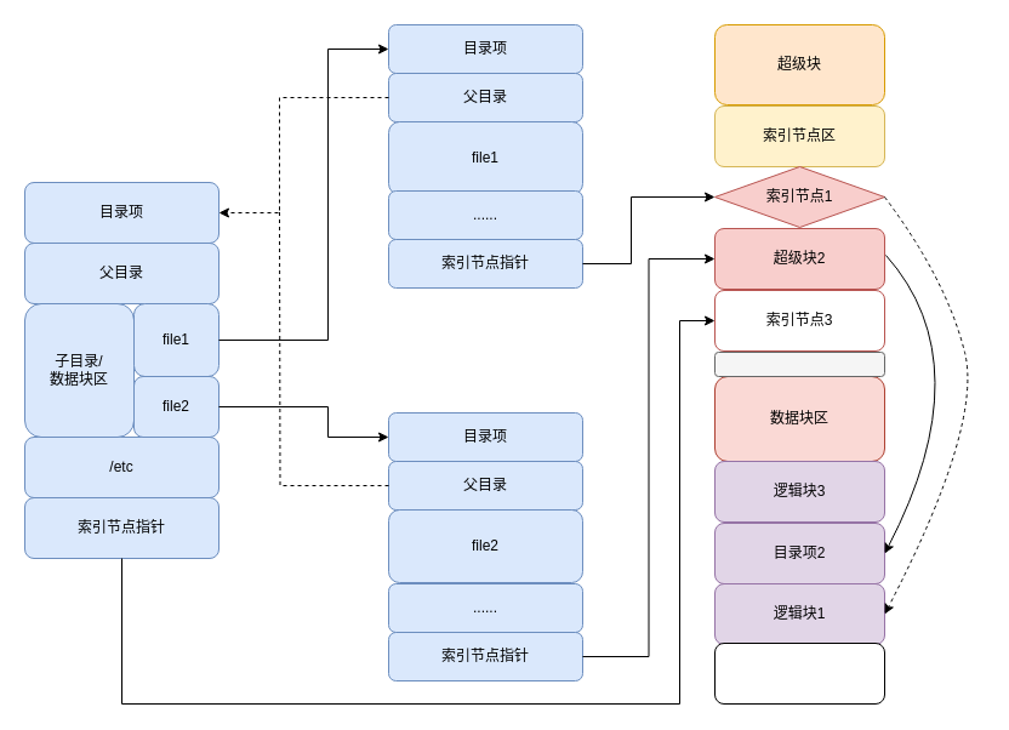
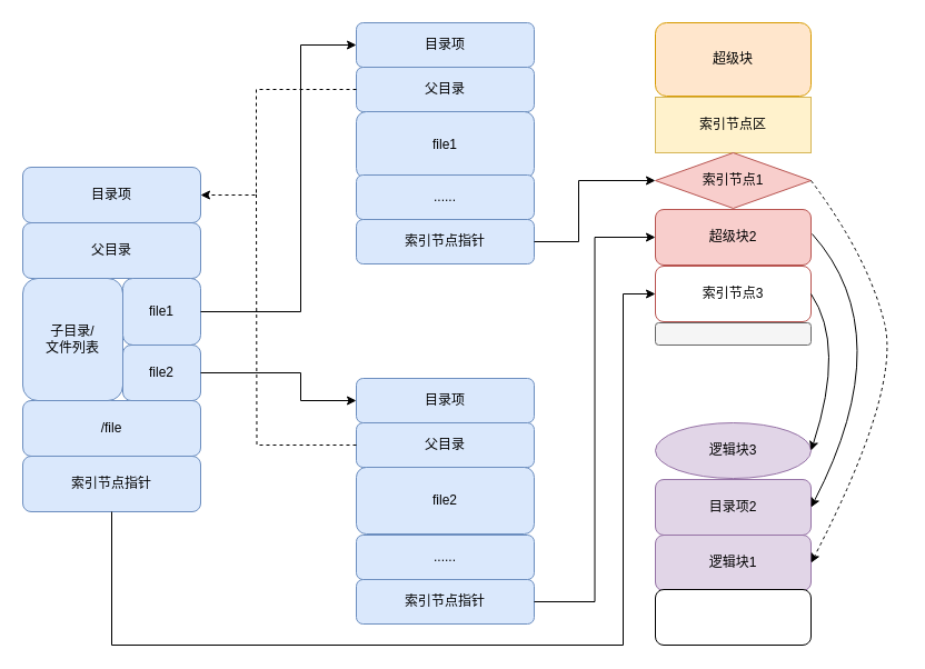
- <mxCell id="20" value="索引节点区" style="rounded=1;whiteSpace=wrap;html=1;fillColor=#fff2cc;strokeColor=#d6b656;" vertex="1" parent="1"><mxGeometry x="589" y="87" width="140" height="50" as="geometry" /></mxCell>
+ <mxCell id="20" value="索引节点区" style="whiteSpace=wrap;html=1;fillColor=#fff2cc;strokeColor=#d6b656;rounded=0;" vertex="1" parent="1"><mxGeometry x="589" y="87" width="140" height="50" as="geometry" /></mxCell>
- <mxCell id="6" value="子目录/&lt;br&gt;数据块区" style="rounded=1;whiteSpace=wrap;html=1;fillColor=#dae8fc;strokeColor=#6c8ebf;" vertex="1" parent="1"><mxGeometry x="20" y="250" width="90" height="110" as="geometry" /></mxCell>
+ <mxCell id="6" value="子目录/&lt;br&gt;文件列表" style="rounded=1;whiteSpace=wrap;html=1;fillColor=#dae8fc;strokeColor=#6c8ebf;" vertex="1" parent="1"><mxGeometry x="20" y="250" width="90" height="110" as="geometry" /></mxCell>
+ <mxCell id="37" value="" style="curved=1;endArrow=classic;html=1;rounded=0;exitX=1;exitY=0.5;exitDx=0;exitDy=0;entryX=1;entryY=0.5;entryDx=0;entryDy=0;" edge="1" parent="1" source="22" target="25"><mxGeometry width="50" height="50" relative="1" as="geometry"><mxPoint x="757" y="260" as="sourcePoint" /><mxPoint x="807" y="210" as="targetPoint" /><Array as="points"><mxPoint x="760" y="310" /></Array></mxGeometry></mxCell>
- <mxCell id="24" value="数据块区" style="rounded=1;whiteSpace=wrap;html=1;fillColor=#fad9d5;strokeColor=#ae4132;" vertex="1" parent="1"><mxGeometry x="589" y="310" width="140" height="70" as="geometry" /></mxCell>
- <mxCell id="4" value="/etc" style="rounded=1;whiteSpace=wrap;html=1;fillColor=#dae8fc;strokeColor=#6c8ebf;" vertex="1" parent="1"><mxGeometry x="20" y="360" width="160" height="50" as="geometry" /></mxCell>
+ <mxCell id="4" value="/file" style="rounded=1;whiteSpace=wrap;html=1;fillColor=#dae8fc;strokeColor=#6c8ebf;" vertex="1" parent="1"><mxGeometry x="20" y="360" width="160" height="50" as="geometry" /></mxCell>
- <mxCell id="25" value="逻辑块3" style="rounded=1;whiteSpace=wrap;html=1;fillColor=#e1d5e7;strokeColor=#9673a6;" vertex="1" parent="1"><mxGeometry x="589" y="380" width="140" height="50" as="geometry" /></mxCell>
+ <mxCell id="25" value="逻辑块3" style="ellipse;whiteSpace=wrap;html=1;fillColor=#e1d5e7;strokeColor=#9673a6;" vertex="1" parent="1"><mxGeometry x="589" y="380" width="140" height="50" as="geometry" /></mxCell>
